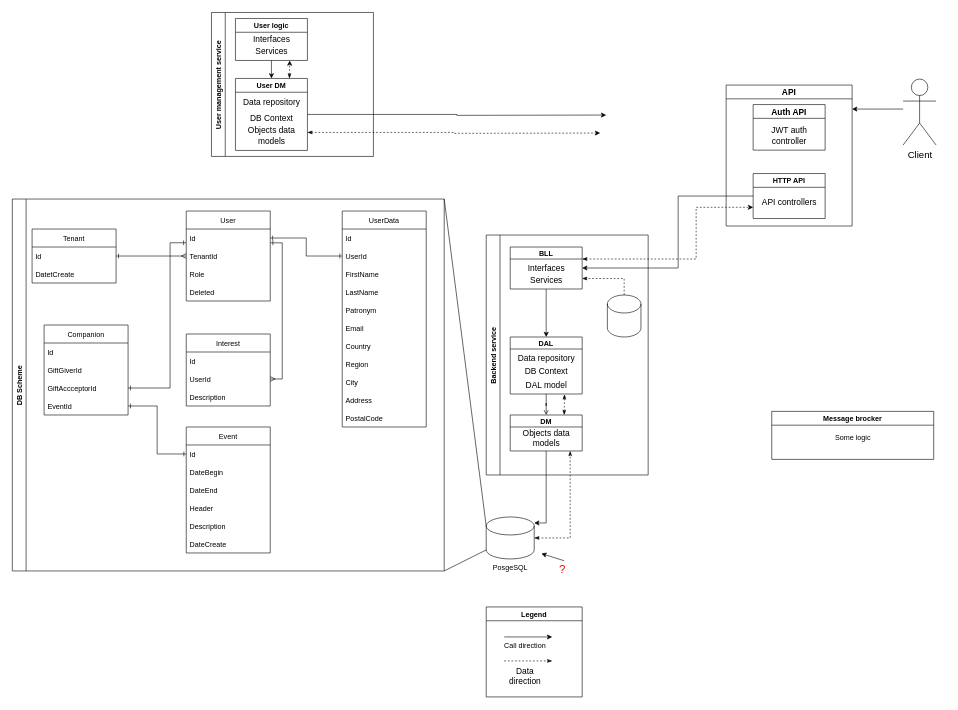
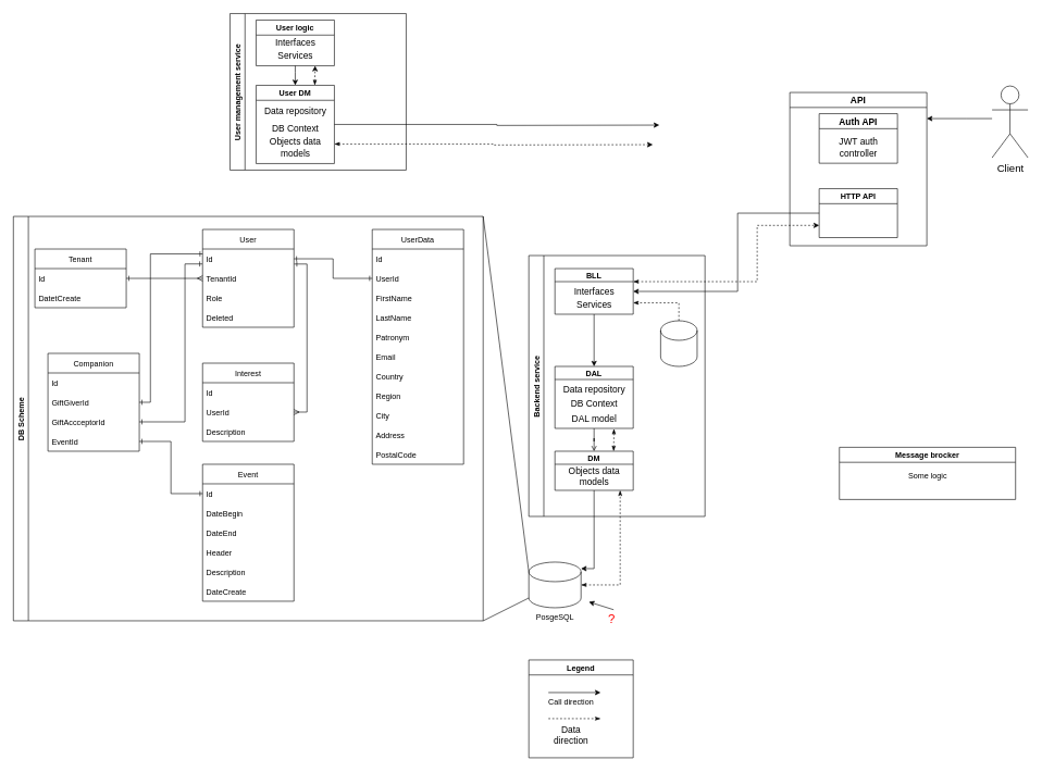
- <mxCell id="27" value="Client" style="shape=umlActor;verticalLabelPosition=bottom;verticalAlign=top;html=1;outlineConnect=0;fontSize=16;" parent="1" vertex="1"><mxGeometry x="1505" y="131" width="55" height="110" as="geometry" /></mxCell>
+ <mxCell id="27" value="Client" style="shape=umlActor;verticalLabelPosition=bottom;verticalAlign=top;html=1;outlineConnect=0;fontSize=16;" parent="1" vertex="1"><mxGeometry x="1520" y="131" width="55" height="110" as="geometry" /></mxCell>
- <mxCell id="32" value="API controllers" style="text;html=1;align=center;verticalAlign=middle;resizable=0;points=[];autosize=1;strokeColor=none;fillColor=none;fontSize=14;" parent="31" vertex="1"><mxGeometry x="5" y="32.5" width="110" height="30" as="geometry" /></mxCell>
+ <mxCell id="91" style="edgeStyle=orthogonalEdgeStyle;rounded=0;orthogonalLoop=1;jettySize=auto;html=1;startArrow=ERone;startFill=0;endArrow=ERone;endFill=0;entryX=0;entryY=0.25;entryDx=0;entryDy=0;" parent="54" source="79" target="55" edge="1"><mxGeometry relative="1" as="geometry"><mxPoint x="310" y="80" as="targetPoint" /><Array as="points"><mxPoint x="210" y="285" /><mxPoint x="210" y="58" /></Array></mxGeometry></mxCell>
